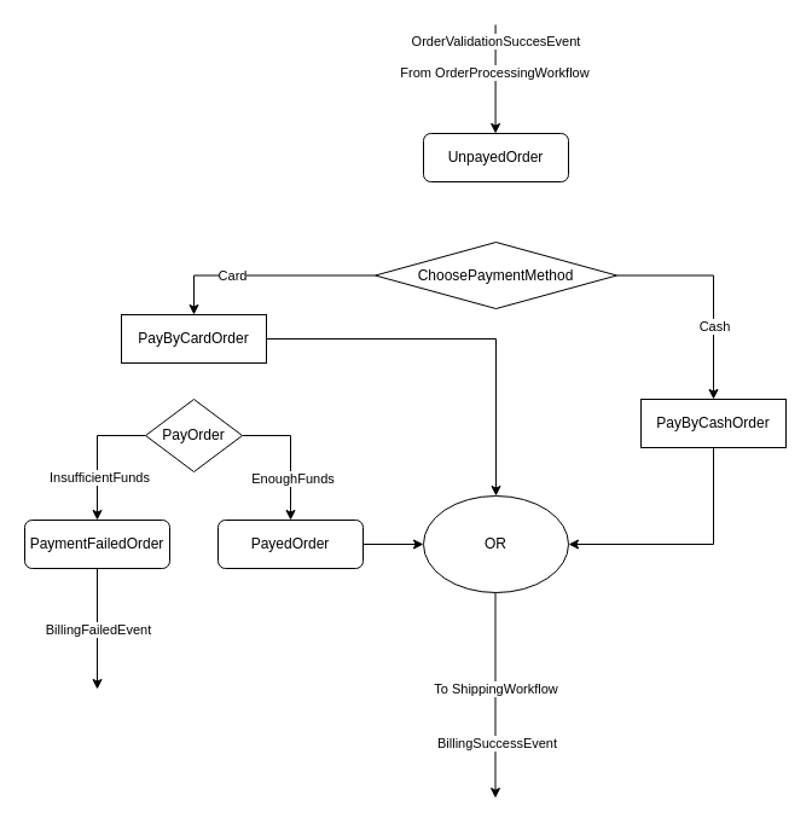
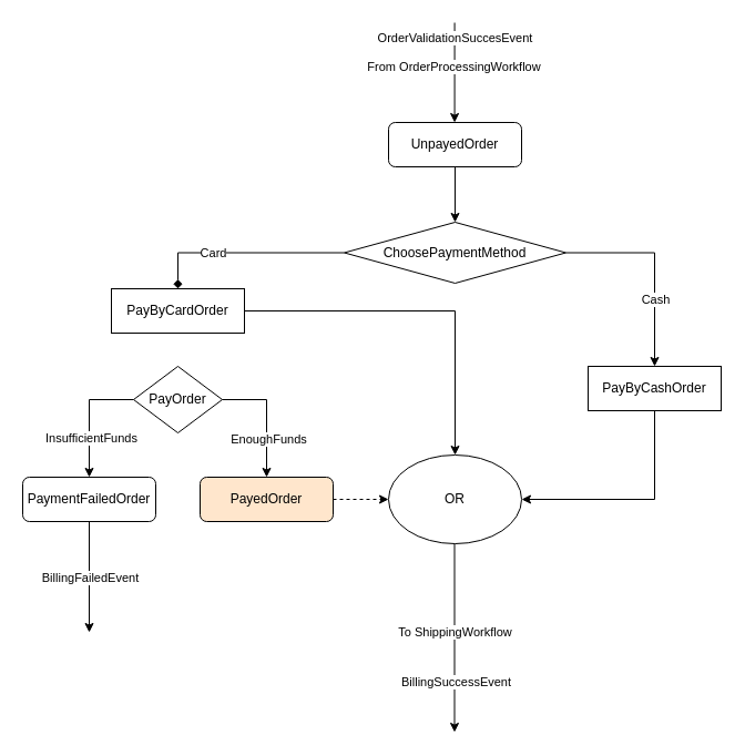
+ <mxCell id="2" style="edgeStyle=orthogonalEdgeStyle;rounded=0;orthogonalLoop=1;jettySize=auto;html=1;entryX=0.5;entryY=0;entryDx=0;entryDy=0;" parent="1" source="3" target="11" edge="1"><mxGeometry relative="1" as="geometry" /></mxCell>
- <mxCell id="7" style="edgeStyle=orthogonalEdgeStyle;rounded=0;orthogonalLoop=1;jettySize=auto;html=1;exitX=0;exitY=0.5;exitDx=0;exitDy=0;entryX=0.5;entryY=0;entryDx=0;entryDy=0;" parent="1" source="11" target="13" edge="1"><mxGeometry relative="1" as="geometry" /></mxCell>
+ <mxCell id="7" style="edgeStyle=orthogonalEdgeStyle;rounded=0;orthogonalLoop=1;jettySize=auto;html=1;exitX=0;exitY=0.5;exitDx=0;exitDy=0;entryX=0.5;entryY=0;entryDx=0;entryDy=0;endArrow=diamond;" parent="1" source="11" target="13" edge="1"><mxGeometry relative="1" as="geometry" /></mxCell>
- <mxCell id="24" value="PayedOrder" style="rounded=1;whiteSpace=wrap;html=1;fontSize=12;glass=0;strokeWidth=1;shadow=0;" parent="1" vertex="1"><mxGeometry x="180" y="430" width="120" height="40" as="geometry" /></mxCell>
+ <mxCell id="24" value="PayedOrder" style="rounded=1;whiteSpace=wrap;html=1;fontSize=12;glass=0;strokeWidth=1;shadow=0;fillColor=#ffe6cc;" parent="1" vertex="1"><mxGeometry x="180" y="430" width="120" height="40" as="geometry" /></mxCell>
- <mxCell id="23" style="edgeStyle=orthogonalEdgeStyle;rounded=0;orthogonalLoop=1;jettySize=auto;html=1;entryX=0;entryY=0.5;entryDx=0;entryDy=0;" edge="1" parent="1" source="24" target="16"><mxGeometry relative="1" as="geometry" /></mxCell>
+ <mxCell id="23" style="edgeStyle=orthogonalEdgeStyle;rounded=0;orthogonalLoop=1;jettySize=auto;html=1;entryX=0;entryY=0.5;entryDx=0;entryDy=0;dashed=1;" edge="1" parent="1" source="24" target="16"><mxGeometry relative="1" as="geometry" /></mxCell>
